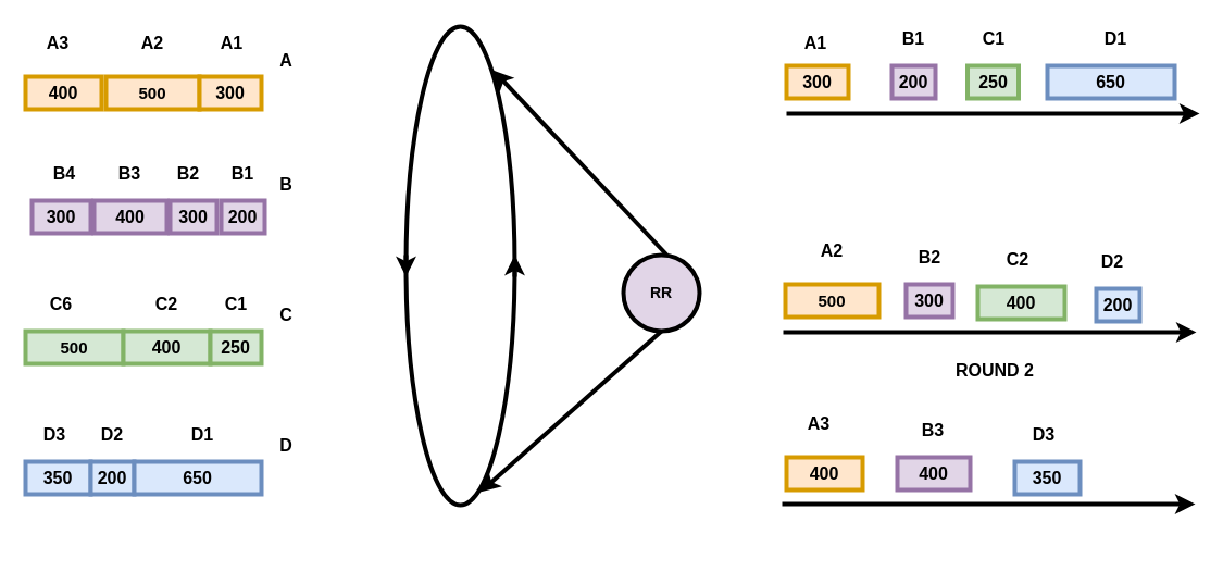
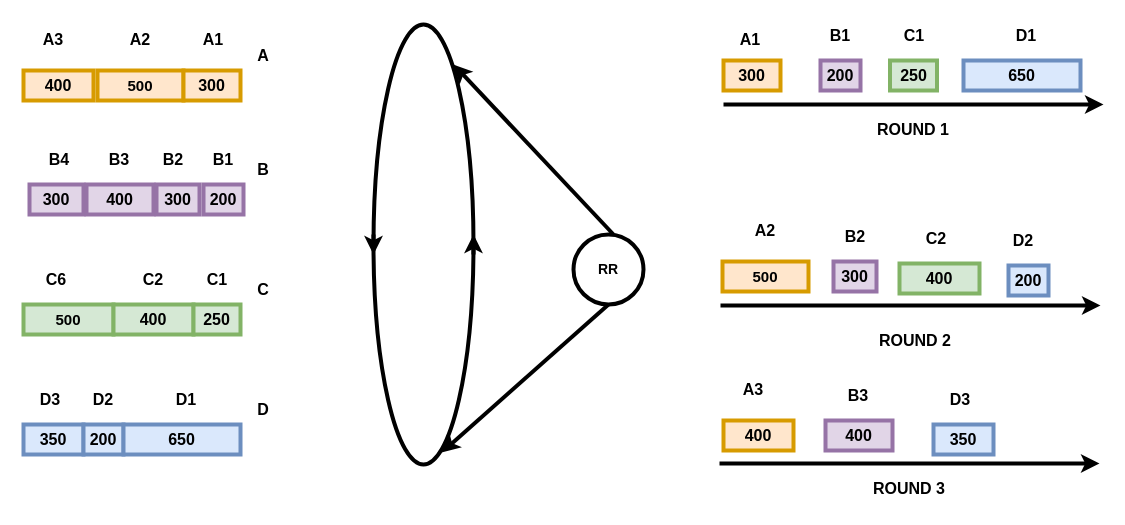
+ <mxCell id="47" value="&lt;b&gt;&lt;font style=&quot;font-size: 16px;&quot;&gt;ROUND 1&lt;/font&gt;&lt;/b&gt;" style="text;html=1;strokeColor=none;fillColor=none;align=center;verticalAlign=middle;whiteSpace=wrap;rounded=0;" parent="1" vertex="1"><mxGeometry x="873" y="114" width="80" height="30" as="geometry" /></mxCell>
- <mxCell id="5" value="&lt;b&gt;&lt;font style=&quot;font-size: 14px;&quot;&gt;RR&lt;/font&gt;&lt;/b&gt;" style="ellipse;whiteSpace=wrap;html=1;strokeWidth=4;fillColor=#e1d5e7;" parent="1" vertex="1"><mxGeometry x="573" y="234" width="70" height="70" as="geometry" /></mxCell>
+ <mxCell id="5" value="&lt;b&gt;&lt;font style=&quot;font-size: 14px;&quot;&gt;RR&lt;/font&gt;&lt;/b&gt;" style="ellipse;whiteSpace=wrap;html=1;strokeWidth=4;" parent="1" vertex="1"><mxGeometry x="573" y="234" width="70" height="70" as="geometry" /></mxCell>
+ <mxCell id="59" value="&lt;b&gt;&lt;font style=&quot;font-size: 16px;&quot;&gt;ROUND 3&lt;br&gt;&lt;/font&gt;&lt;/b&gt;" style="text;html=1;strokeColor=none;fillColor=none;align=center;verticalAlign=middle;whiteSpace=wrap;rounded=0;" parent="1" vertex="1"><mxGeometry x="869" y="473" width="80" height="30" as="geometry" /></mxCell>
